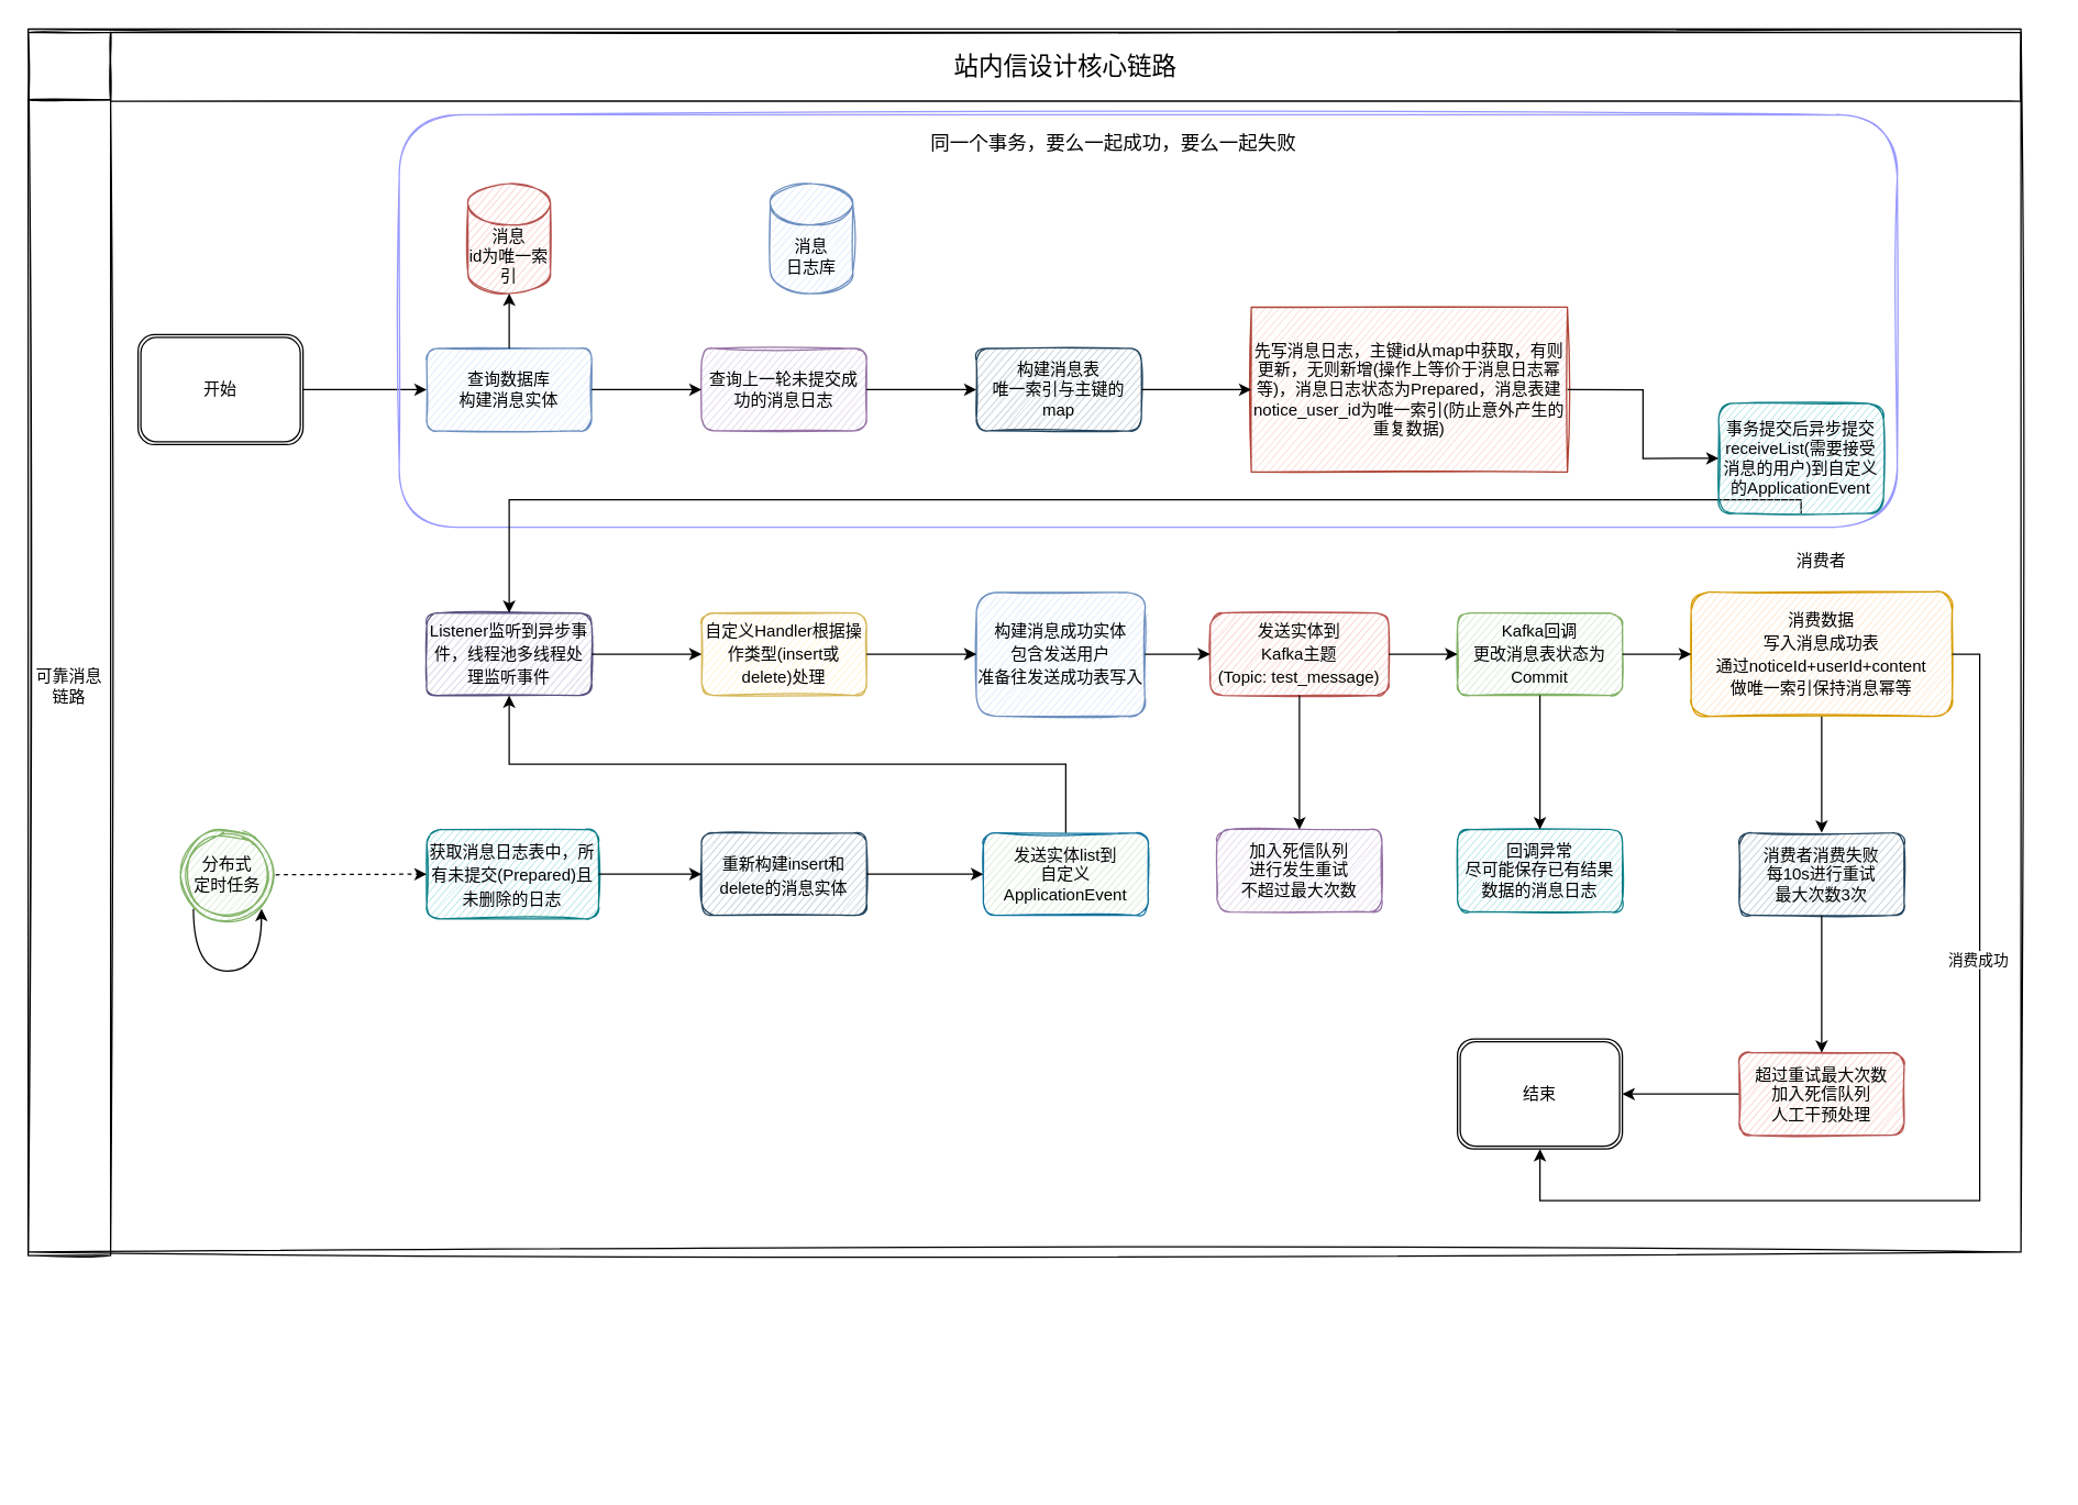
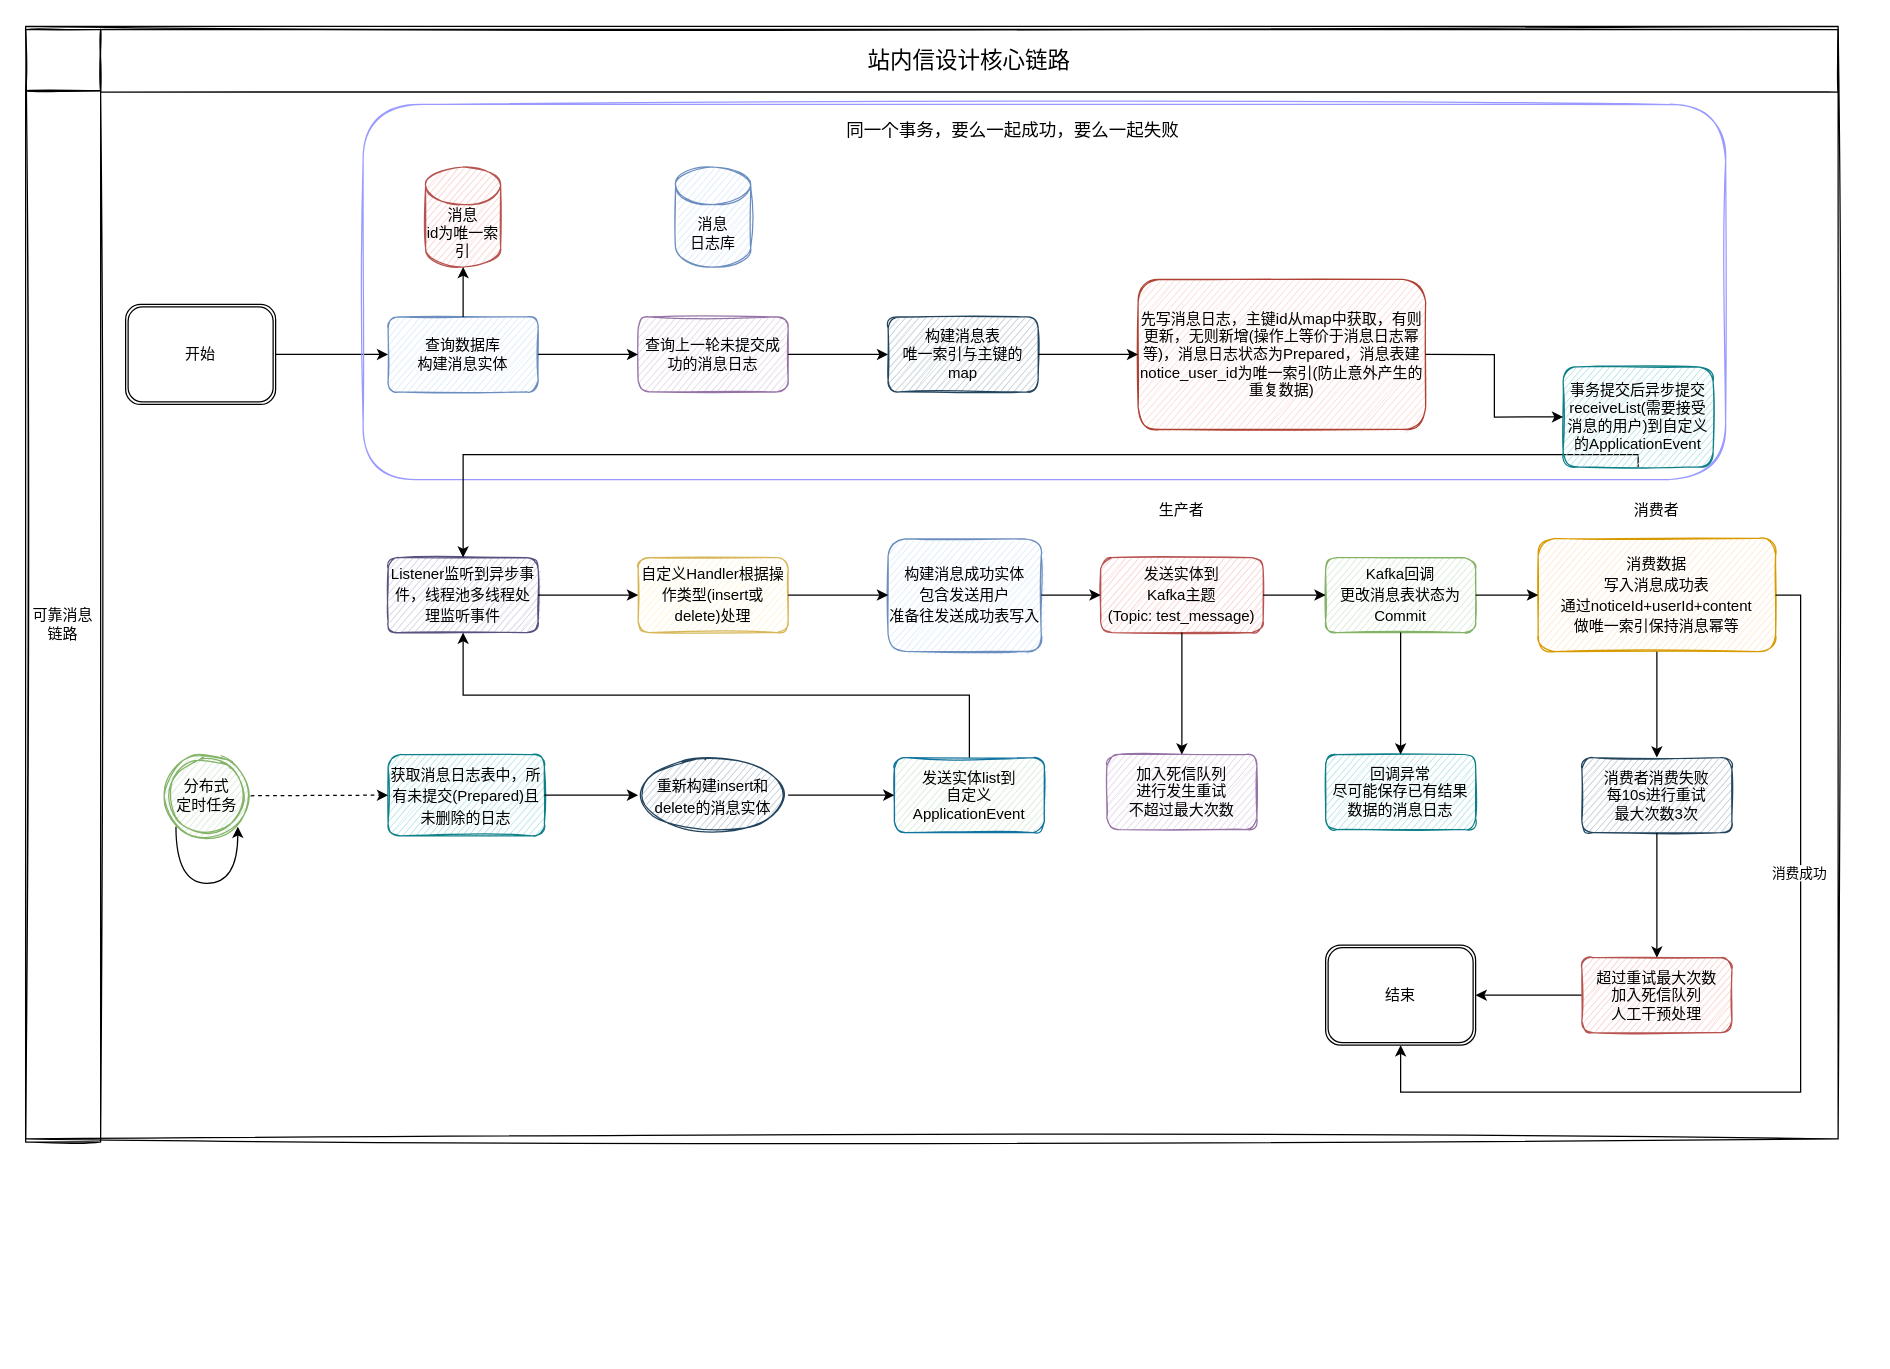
- <mxCell id="38" value="消息&lt;br&gt;日志库" style="shape=cylinder3;whiteSpace=wrap;html=1;boundedLbl=1;backgroundOutline=1;size=15;rounded=0;shadow=0;glass=0;sketch=1;fillColor=#dae8fc;strokeColor=#6c8ebf;" vertex="1" parent="3"><mxGeometry x="460" y="50" width="60" height="80" as="geometry" /></mxCell>
+ <mxCell id="38" value="消息&lt;br&gt;日志库" style="shape=cylinder3;whiteSpace=wrap;html=1;boundedLbl=1;backgroundOutline=1;size=15;rounded=0;shadow=0;glass=0;sketch=1;fillColor=#dae8fc;strokeColor=#6c8ebf;" vertex="1" parent="3"><mxGeometry x="440" y="50" width="60" height="80" as="geometry" /></mxCell>
- <mxCell id="41" value="先写消息日志，主键id从map中获取，有则更新，无则新增(操作上等价于消息日志幂等)，消息日志状态为Prepared，消息表建notice_user_id为唯一索引(防止意外产生的重复数据)" style="whiteSpace=wrap;html=1;shadow=0;glass=0;sketch=1;fillColor=#fad9d5;strokeColor=#ae4132;rounded=0;" vertex="1" parent="3"><mxGeometry x="810" y="139.98" width="230" height="120" as="geometry" /></mxCell>
+ <mxCell id="41" value="先写消息日志，主键id从map中获取，有则更新，无则新增(操作上等价于消息日志幂等)，消息日志状态为Prepared，消息表建notice_user_id为唯一索引(防止意外产生的重复数据)" style="rounded=1;whiteSpace=wrap;html=1;shadow=0;glass=0;sketch=1;fillColor=#fad9d5;strokeColor=#ae4132;" vertex="1" parent="3"><mxGeometry x="810" y="139.98" width="230" height="120" as="geometry" /></mxCell>
+ <mxCell id="16" value="生产者" style="text;html=1;strokeColor=none;fillColor=none;align=center;verticalAlign=middle;whiteSpace=wrap;rounded=0;shadow=0;glass=0;sketch=1;" parent="3" vertex="1"><mxGeometry x="815" y="310" width="60" height="30" as="geometry" /></mxCell>
- <mxCell id="28" value="&lt;font style=&quot;font-size: 12px&quot;&gt;重新构建insert和delete的消息实体&lt;/font&gt;" style="rounded=1;whiteSpace=wrap;html=1;shadow=0;glass=0;sketch=1;fontSize=14;fillColor=#bac8d3;strokeColor=#23445d;" parent="3" vertex="1"><mxGeometry x="410" y="522.5" width="120" height="60" as="geometry" /></mxCell>
+ <mxCell id="28" value="&lt;font style=&quot;font-size: 12px&quot;&gt;重新构建insert和delete的消息实体&lt;/font&gt;" style="ellipse;whiteSpace=wrap;html=1;shadow=0;glass=0;sketch=1;fontSize=14;fillColor=#bac8d3;strokeColor=#23445d;" parent="3" vertex="1"><mxGeometry x="410" y="522.5" width="120" height="60" as="geometry" /></mxCell>
